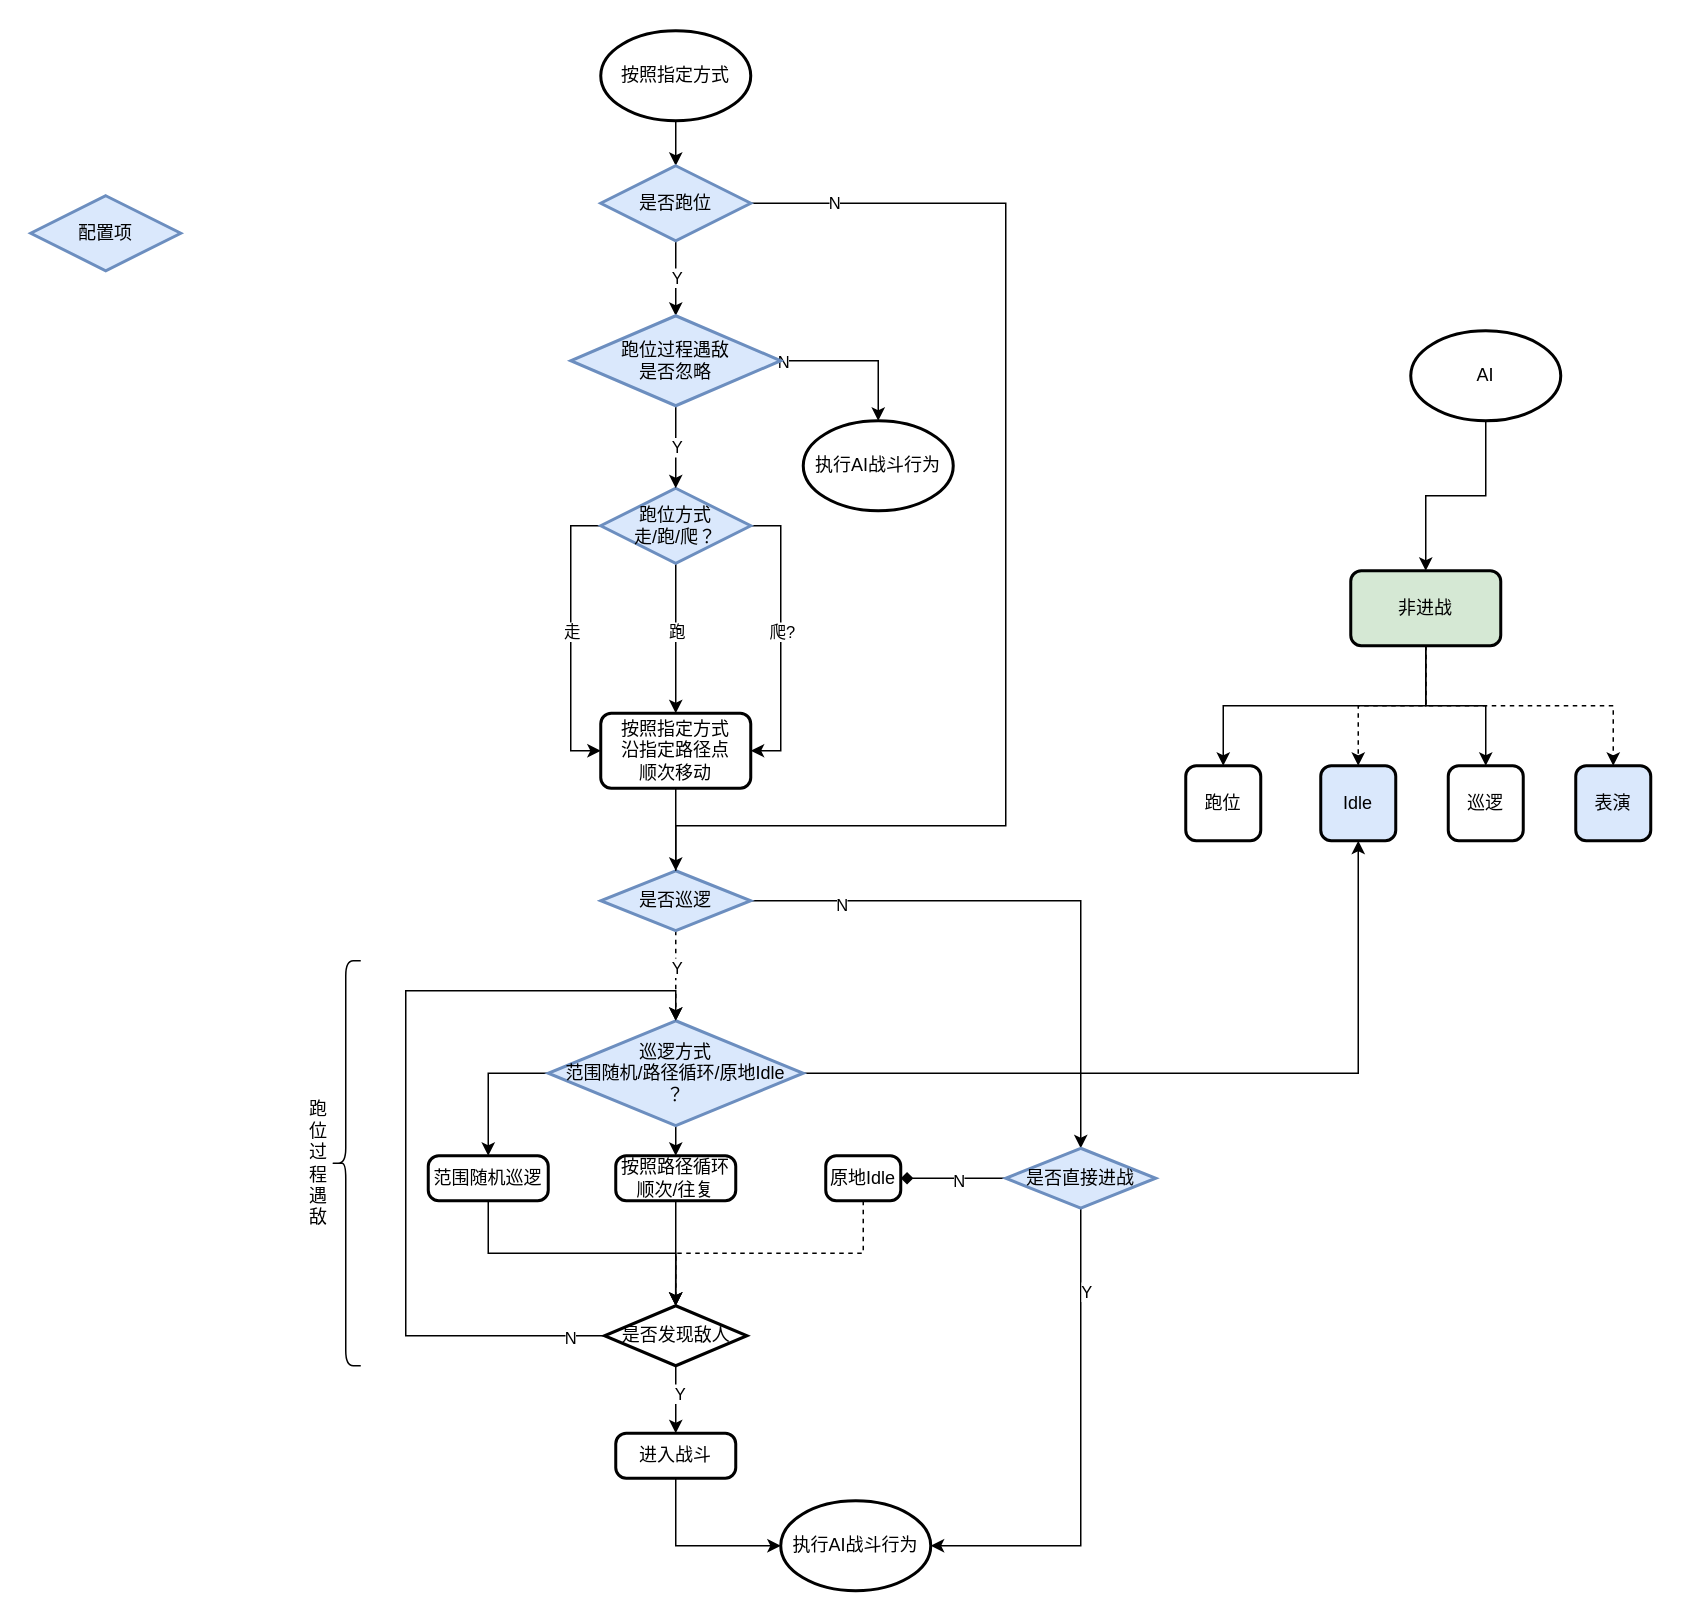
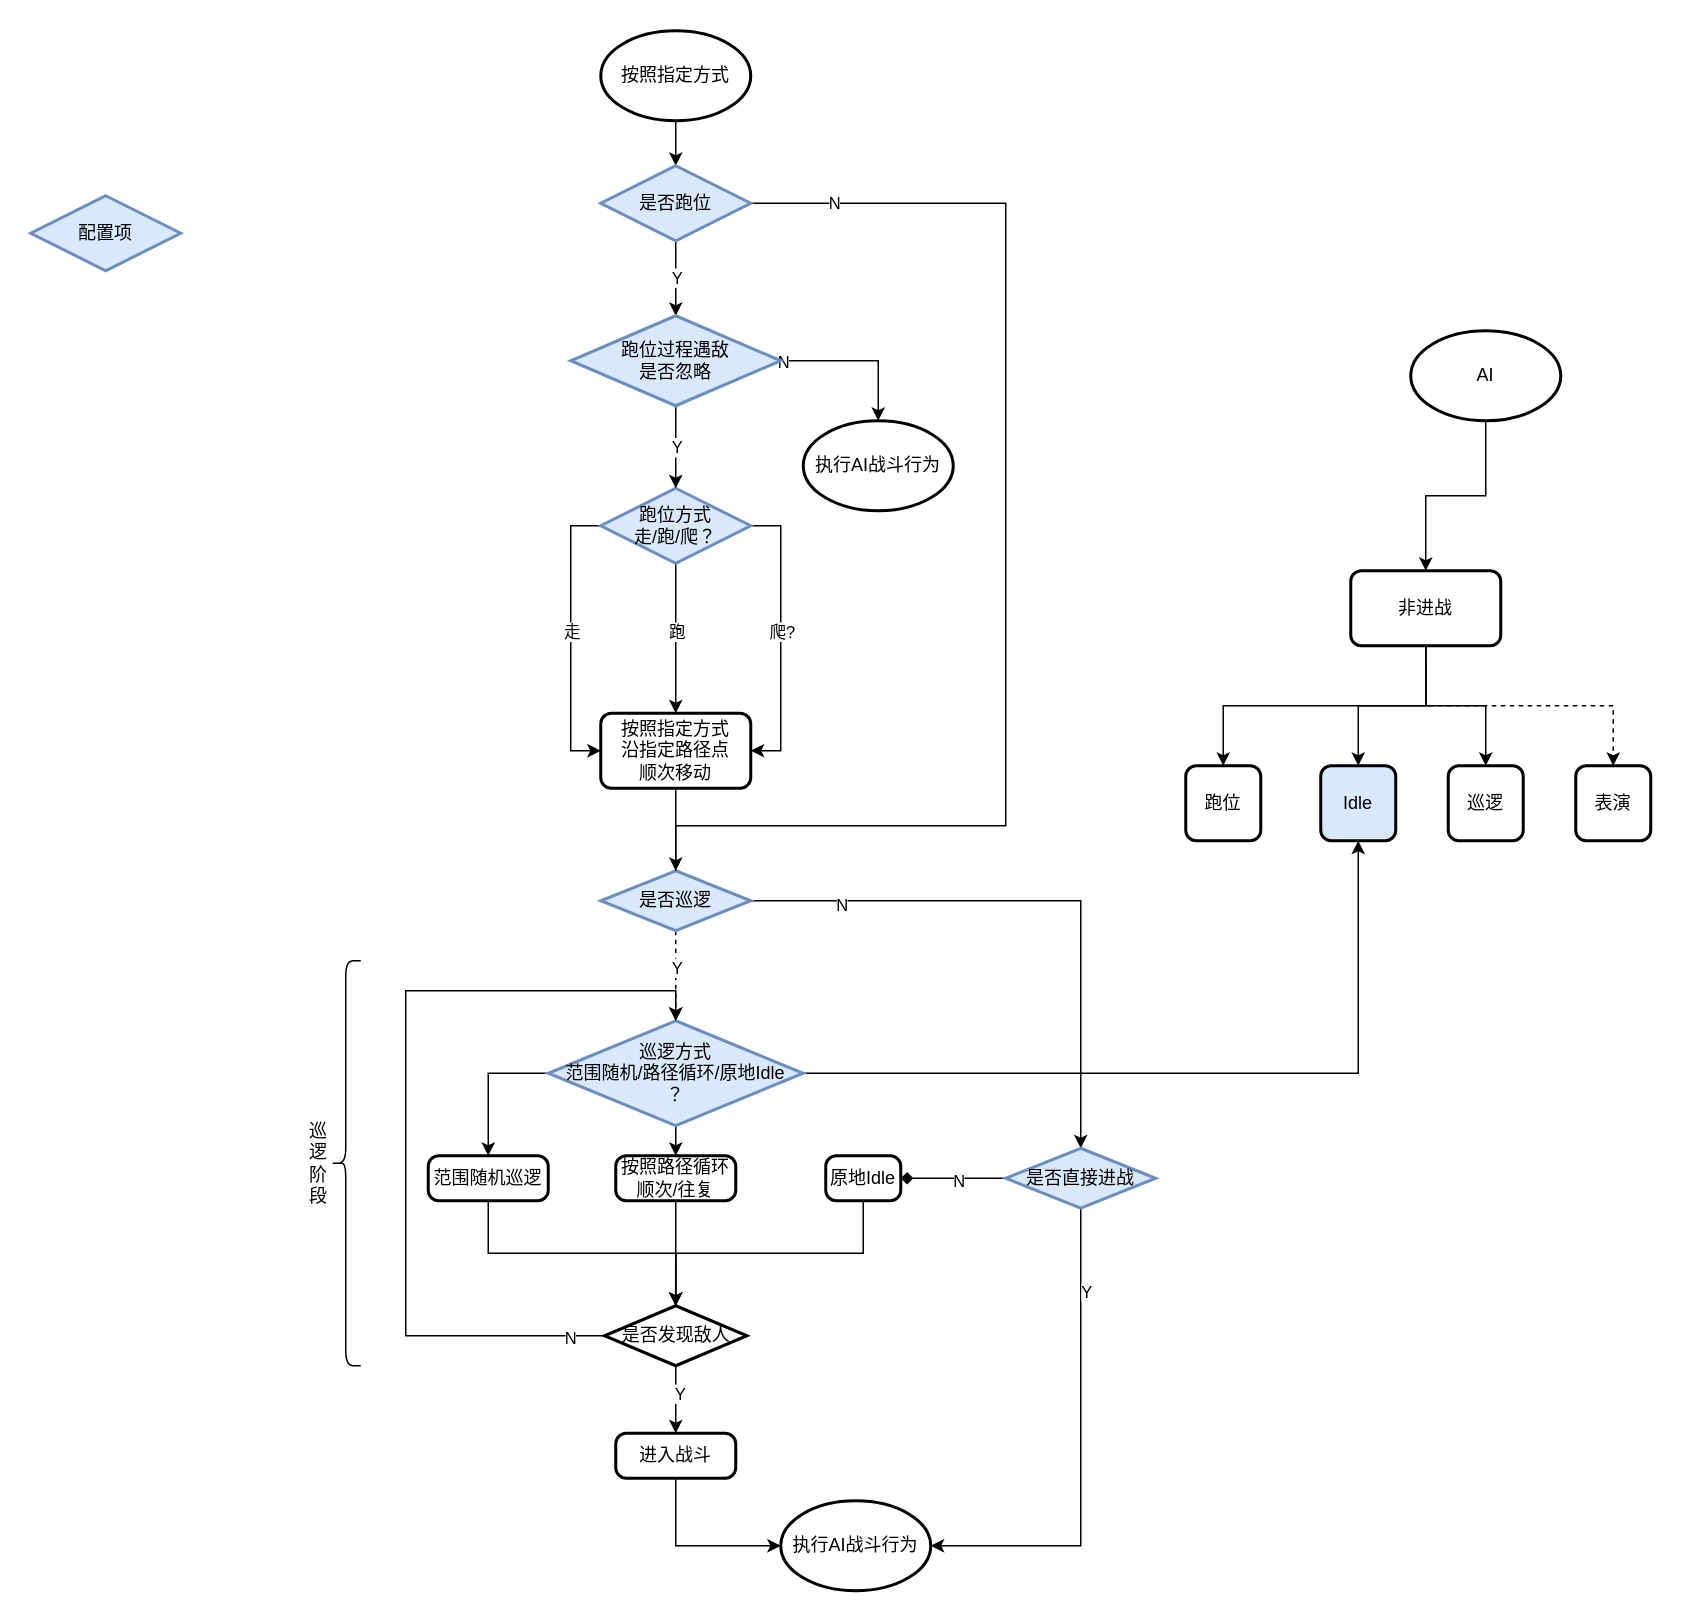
- <mxCell id="55" value="非进战" style="rounded=1;whiteSpace=wrap;html=1;absoluteArcSize=1;arcSize=14;strokeWidth=2;fillColor=#d5e8d4;" vertex="1" parent="1"><mxGeometry x="900" y="380" width="100" height="50" as="geometry" /></mxCell>
+ <mxCell id="55" value="非进战" style="rounded=1;whiteSpace=wrap;html=1;absoluteArcSize=1;arcSize=14;strokeWidth=2;" vertex="1" parent="1"><mxGeometry x="900" y="380" width="100" height="50" as="geometry" /></mxCell>
- <mxCell id="53" style="edgeStyle=orthogonalEdgeStyle;rounded=0;orthogonalLoop=1;jettySize=auto;html=1;exitX=0.5;exitY=1;exitDx=0;exitDy=0;entryX=0.5;entryY=0;entryDx=0;entryDy=0;dashed=1;" edge="1" parent="1" source="55" target="58"><mxGeometry relative="1" as="geometry" /></mxCell>
+ <mxCell id="53" style="edgeStyle=orthogonalEdgeStyle;rounded=0;orthogonalLoop=1;jettySize=auto;html=1;exitX=0.5;exitY=1;exitDx=0;exitDy=0;entryX=0.5;entryY=0;entryDx=0;entryDy=0;" edge="1" parent="1" source="55" target="58"><mxGeometry relative="1" as="geometry" /></mxCell>
- <mxCell id="57" value="表演" style="rounded=1;whiteSpace=wrap;html=1;absoluteArcSize=1;arcSize=14;strokeWidth=2;fillColor=#dae8fc;" vertex="1" parent="1"><mxGeometry x="1050" y="510" width="50" height="50" as="geometry" /></mxCell>
+ <mxCell id="57" value="表演" style="rounded=1;whiteSpace=wrap;html=1;absoluteArcSize=1;arcSize=14;strokeWidth=2;" vertex="1" parent="1"><mxGeometry x="1050" y="510" width="50" height="50" as="geometry" /></mxCell>
- <mxCell id="42" value="跑位过程遇敌" style="shape=curlyBracket;whiteSpace=wrap;html=1;rounded=1;labelPosition=left;verticalLabelPosition=middle;align=right;verticalAlign=middle;" vertex="1" parent="1"><mxGeometry x="220" y="640" width="20" height="270" as="geometry" /></mxCell>
+ <mxCell id="42" value="巡逻阶段" style="shape=curlyBracket;whiteSpace=wrap;html=1;rounded=1;labelPosition=left;verticalLabelPosition=middle;align=right;verticalAlign=middle;" vertex="1" parent="1"><mxGeometry x="220" y="640" width="20" height="270" as="geometry" /></mxCell>
- <mxCell id="33" style="edgeStyle=orthogonalEdgeStyle;rounded=0;orthogonalLoop=1;jettySize=auto;html=1;exitX=0.5;exitY=1;exitDx=0;exitDy=0;dashed=1;" parent="1" source="34" target="39" edge="1"><mxGeometry relative="1" as="geometry" /></mxCell>
+ <mxCell id="33" style="edgeStyle=orthogonalEdgeStyle;rounded=0;orthogonalLoop=1;jettySize=auto;html=1;exitX=0.5;exitY=1;exitDx=0;exitDy=0;" parent="1" source="34" target="39" edge="1"><mxGeometry relative="1" as="geometry" /></mxCell>
